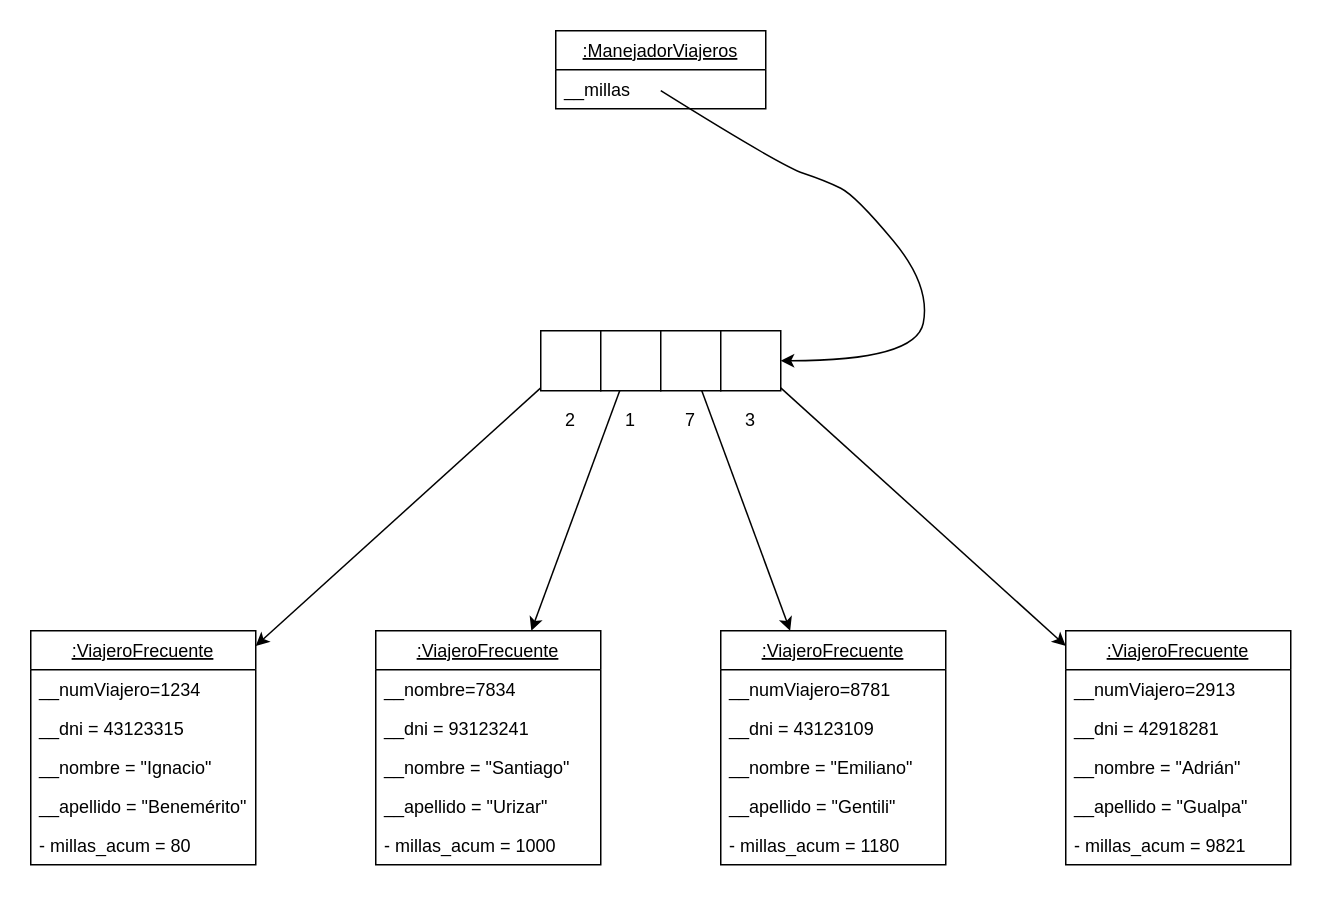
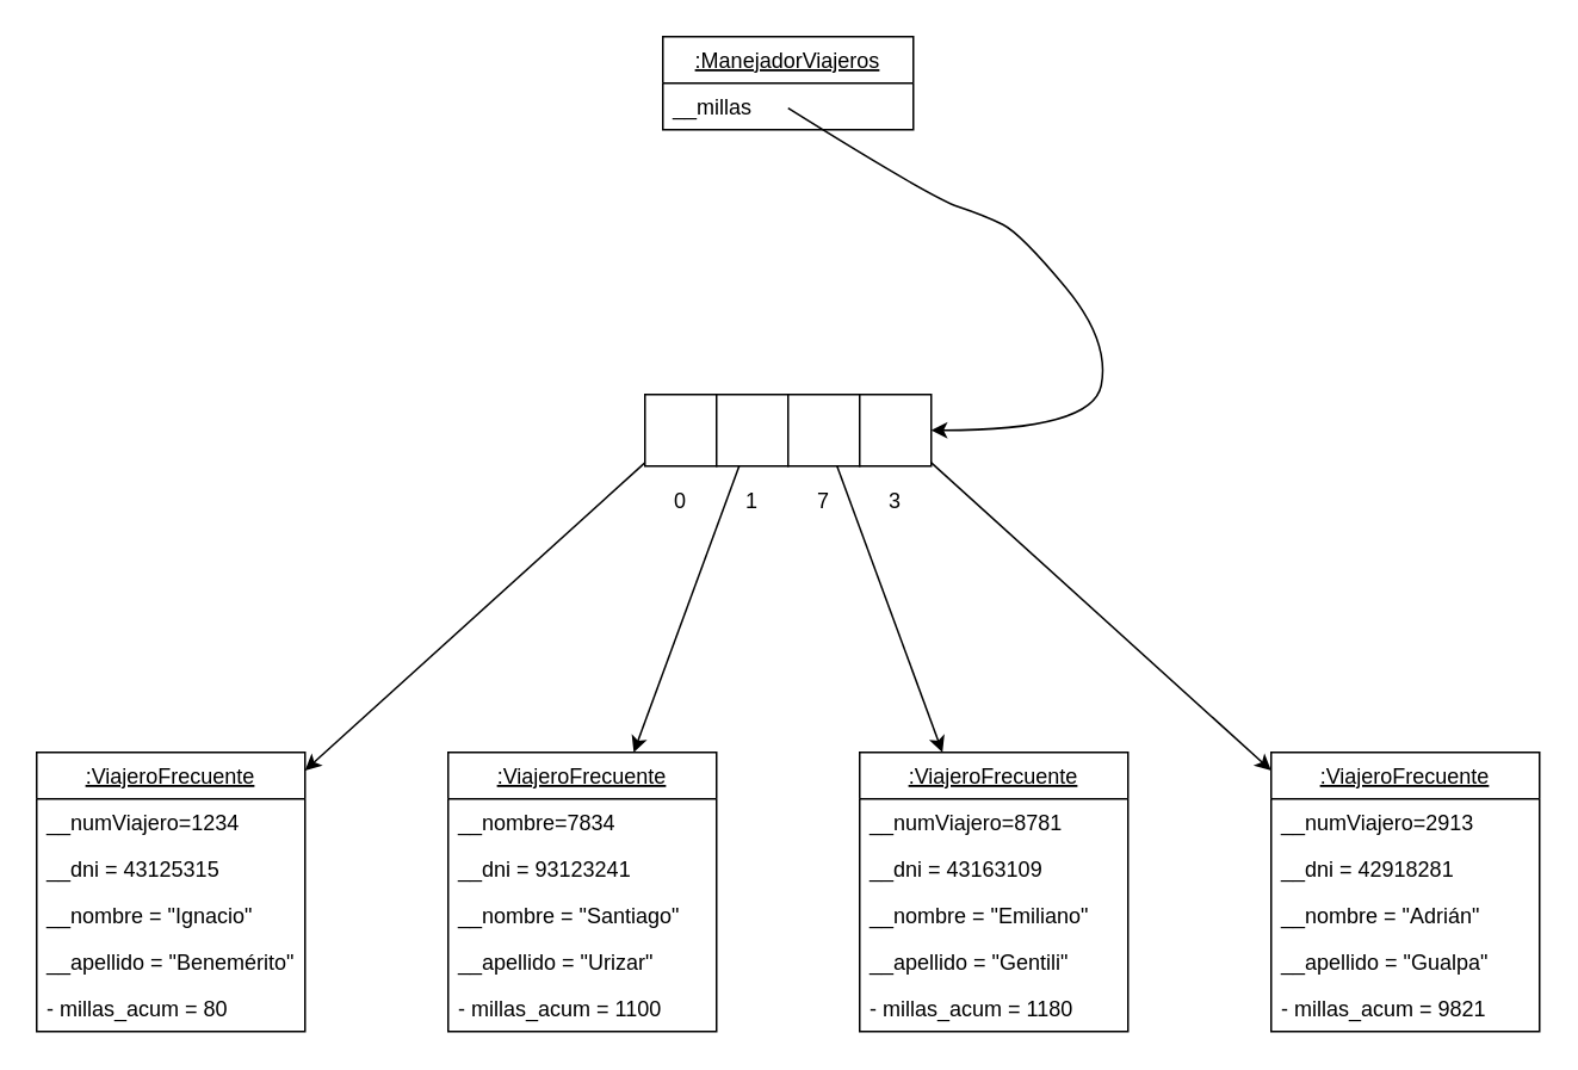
- <mxCell id="12" value="2" style="text;html=1;strokeColor=none;fillColor=none;align=center;verticalAlign=middle;whiteSpace=wrap;rounded=0;" vertex="1" parent="1"><mxGeometry x="375" y="270" width="10" height="20" as="geometry" /></mxCell>
+ <mxCell id="12" value="0" style="text;html=1;strokeColor=none;fillColor=none;align=center;verticalAlign=middle;whiteSpace=wrap;rounded=0;" vertex="1" parent="1"><mxGeometry x="375" y="270" width="10" height="20" as="geometry" /></mxCell>
- <mxCell id="19" value="__dni = 43123315" style="text;strokeColor=none;fillColor=none;align=left;verticalAlign=top;spacingLeft=4;spacingRight=4;overflow=hidden;rotatable=0;points=[[0,0.5],[1,0.5]];portConstraint=eastwest;" vertex="1" parent="17"><mxGeometry y="52" width="150" height="26" as="geometry" /></mxCell>
+ <mxCell id="19" value="__dni = 43125315" style="text;strokeColor=none;fillColor=none;align=left;verticalAlign=top;spacingLeft=4;spacingRight=4;overflow=hidden;rotatable=0;points=[[0,0.5],[1,0.5]];portConstraint=eastwest;" vertex="1" parent="17"><mxGeometry y="52" width="150" height="26" as="geometry" /></mxCell>
- <mxCell id="31" value="__dni = 43123109" style="text;strokeColor=none;fillColor=none;align=left;verticalAlign=top;spacingLeft=4;spacingRight=4;overflow=hidden;rotatable=0;points=[[0,0.5],[1,0.5]];portConstraint=eastwest;" vertex="1" parent="29"><mxGeometry y="52" width="150" height="26" as="geometry" /></mxCell>
+ <mxCell id="31" value="__dni = 43163109" style="text;strokeColor=none;fillColor=none;align=left;verticalAlign=top;spacingLeft=4;spacingRight=4;overflow=hidden;rotatable=0;points=[[0,0.5],[1,0.5]];portConstraint=eastwest;" vertex="1" parent="29"><mxGeometry y="52" width="150" height="26" as="geometry" /></mxCell>
- <mxCell id="28" value="- millas_acum = 1000" style="text;strokeColor=none;fillColor=none;align=left;verticalAlign=top;spacingLeft=4;spacingRight=4;overflow=hidden;rotatable=0;points=[[0,0.5],[1,0.5]];portConstraint=eastwest;" vertex="1" parent="23"><mxGeometry y="130" width="150" height="26" as="geometry" /></mxCell>
+ <mxCell id="28" value="- millas_acum = 1100" style="text;strokeColor=none;fillColor=none;align=left;verticalAlign=top;spacingLeft=4;spacingRight=4;overflow=hidden;rotatable=0;points=[[0,0.5],[1,0.5]];portConstraint=eastwest;" vertex="1" parent="23"><mxGeometry y="130" width="150" height="26" as="geometry" /></mxCell>
